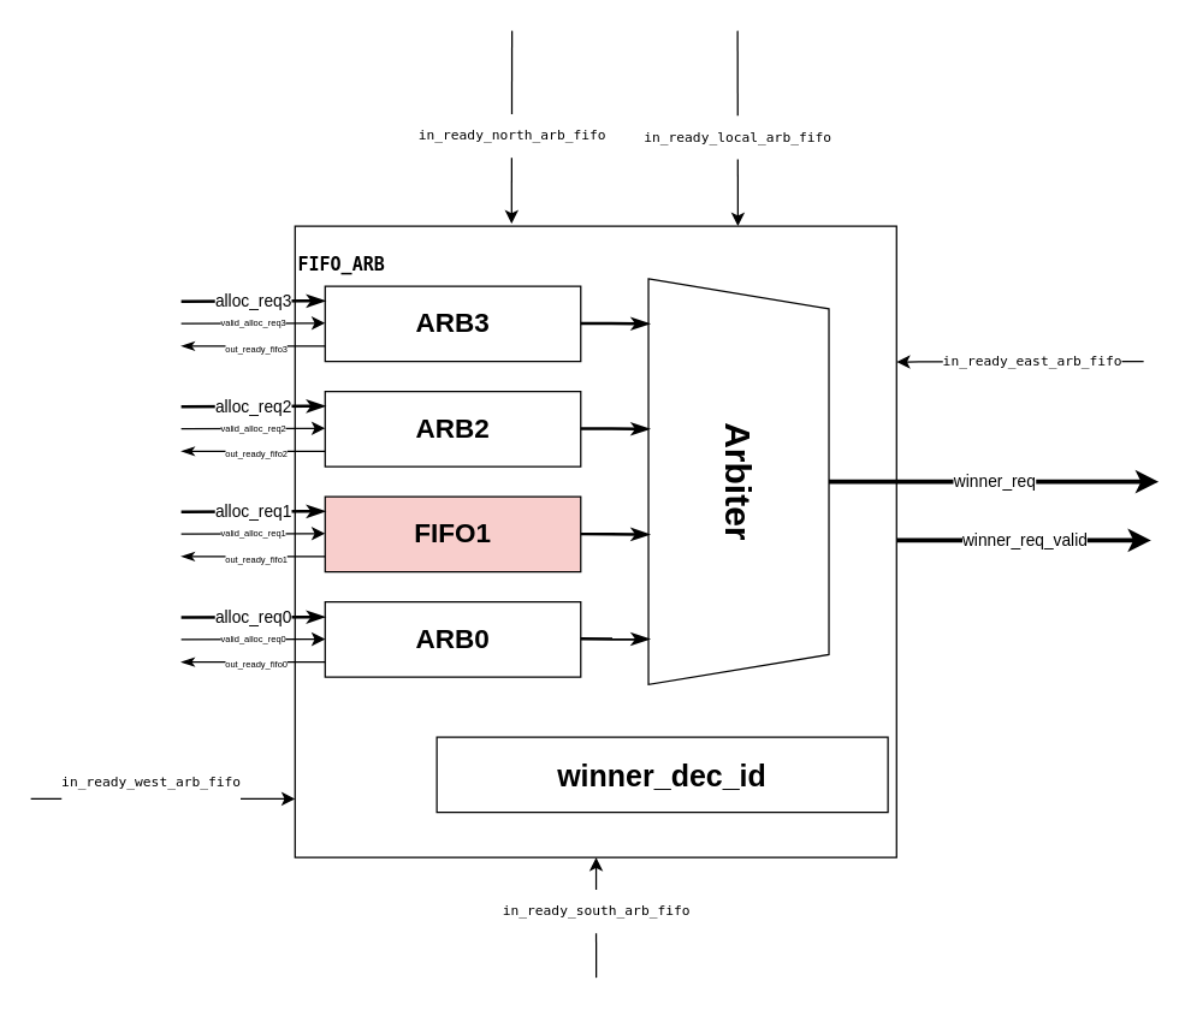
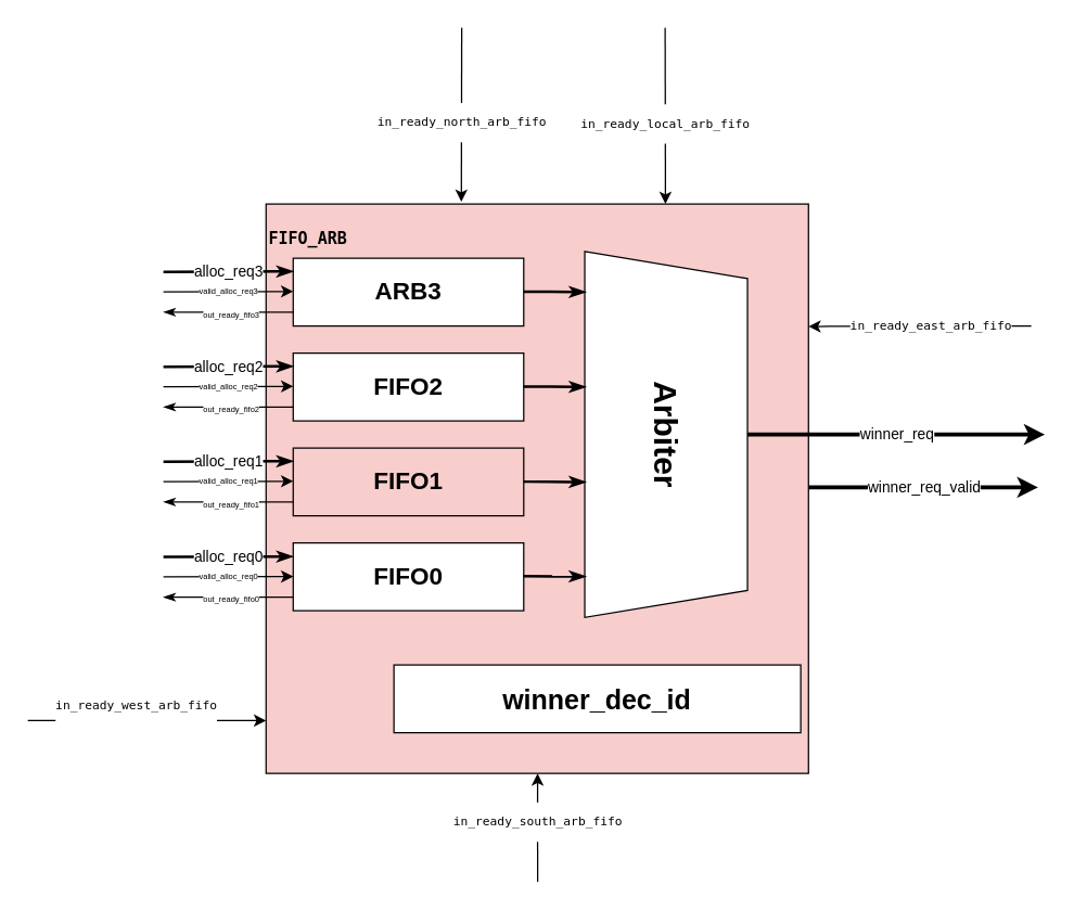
- <mxCell id="2" value="&lt;pre&gt;FIFO_ARB&lt;/pre&gt;" style="rounded=0;whiteSpace=wrap;html=1;align=left;verticalAlign=top;fontStyle=1" vertex="1" parent="1"><mxGeometry x="195.72" y="150" width="400" height="420" as="geometry" /></mxCell>
+ <mxCell id="2" value="&lt;pre&gt;FIFO_ARB&lt;/pre&gt;" style="rounded=0;whiteSpace=wrap;html=1;align=left;verticalAlign=top;fontStyle=1;fillColor=#f8cecc;" vertex="1" parent="1"><mxGeometry x="195.72" y="150" width="400" height="420" as="geometry" /></mxCell>
- <mxCell id="5" value="&lt;h2&gt;ARB2&lt;/h2&gt;" style="rounded=0;whiteSpace=wrap;html=1;" vertex="1" parent="1"><mxGeometry x="215.72" y="260" width="170" height="50" as="geometry" /></mxCell>
+ <mxCell id="5" value="&lt;h2&gt;FIFO2&lt;/h2&gt;" style="rounded=0;whiteSpace=wrap;html=1;" vertex="1" parent="1"><mxGeometry x="215.72" y="260" width="170" height="50" as="geometry" /></mxCell>
- <mxCell id="7" value="&lt;h2&gt;ARB0&lt;/h2&gt;" style="rounded=0;whiteSpace=wrap;html=1;" vertex="1" parent="1"><mxGeometry x="215.72" y="400" width="170" height="50" as="geometry" /></mxCell>
+ <mxCell id="7" value="&lt;h2&gt;FIFO0&lt;/h2&gt;" style="rounded=0;whiteSpace=wrap;html=1;" vertex="1" parent="1"><mxGeometry x="215.72" y="400" width="170" height="50" as="geometry" /></mxCell>
